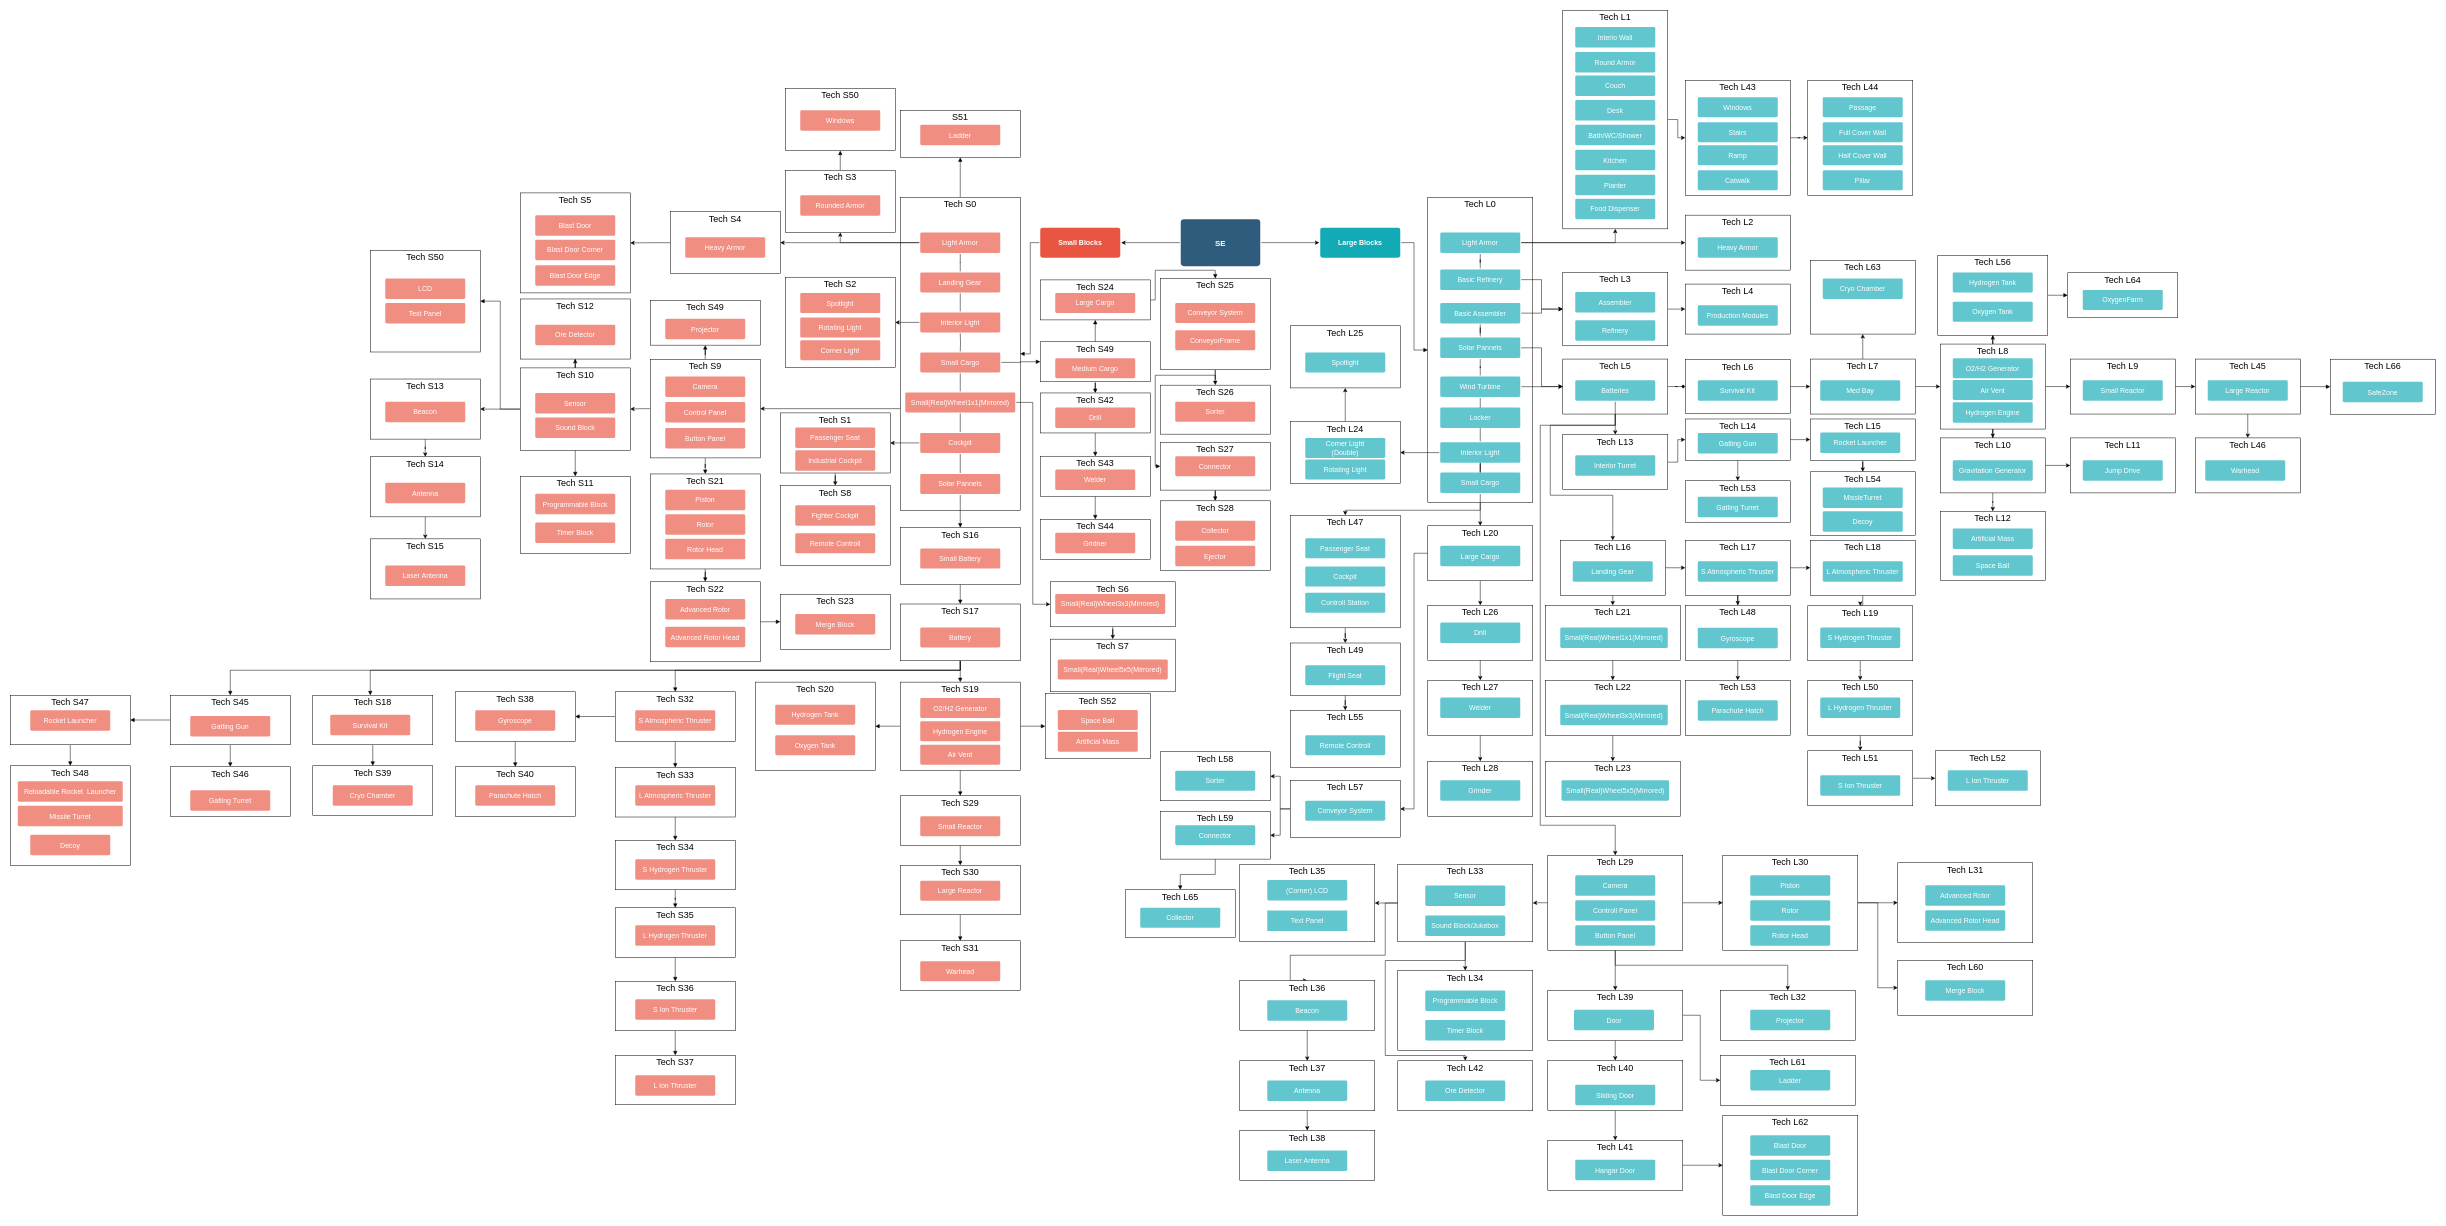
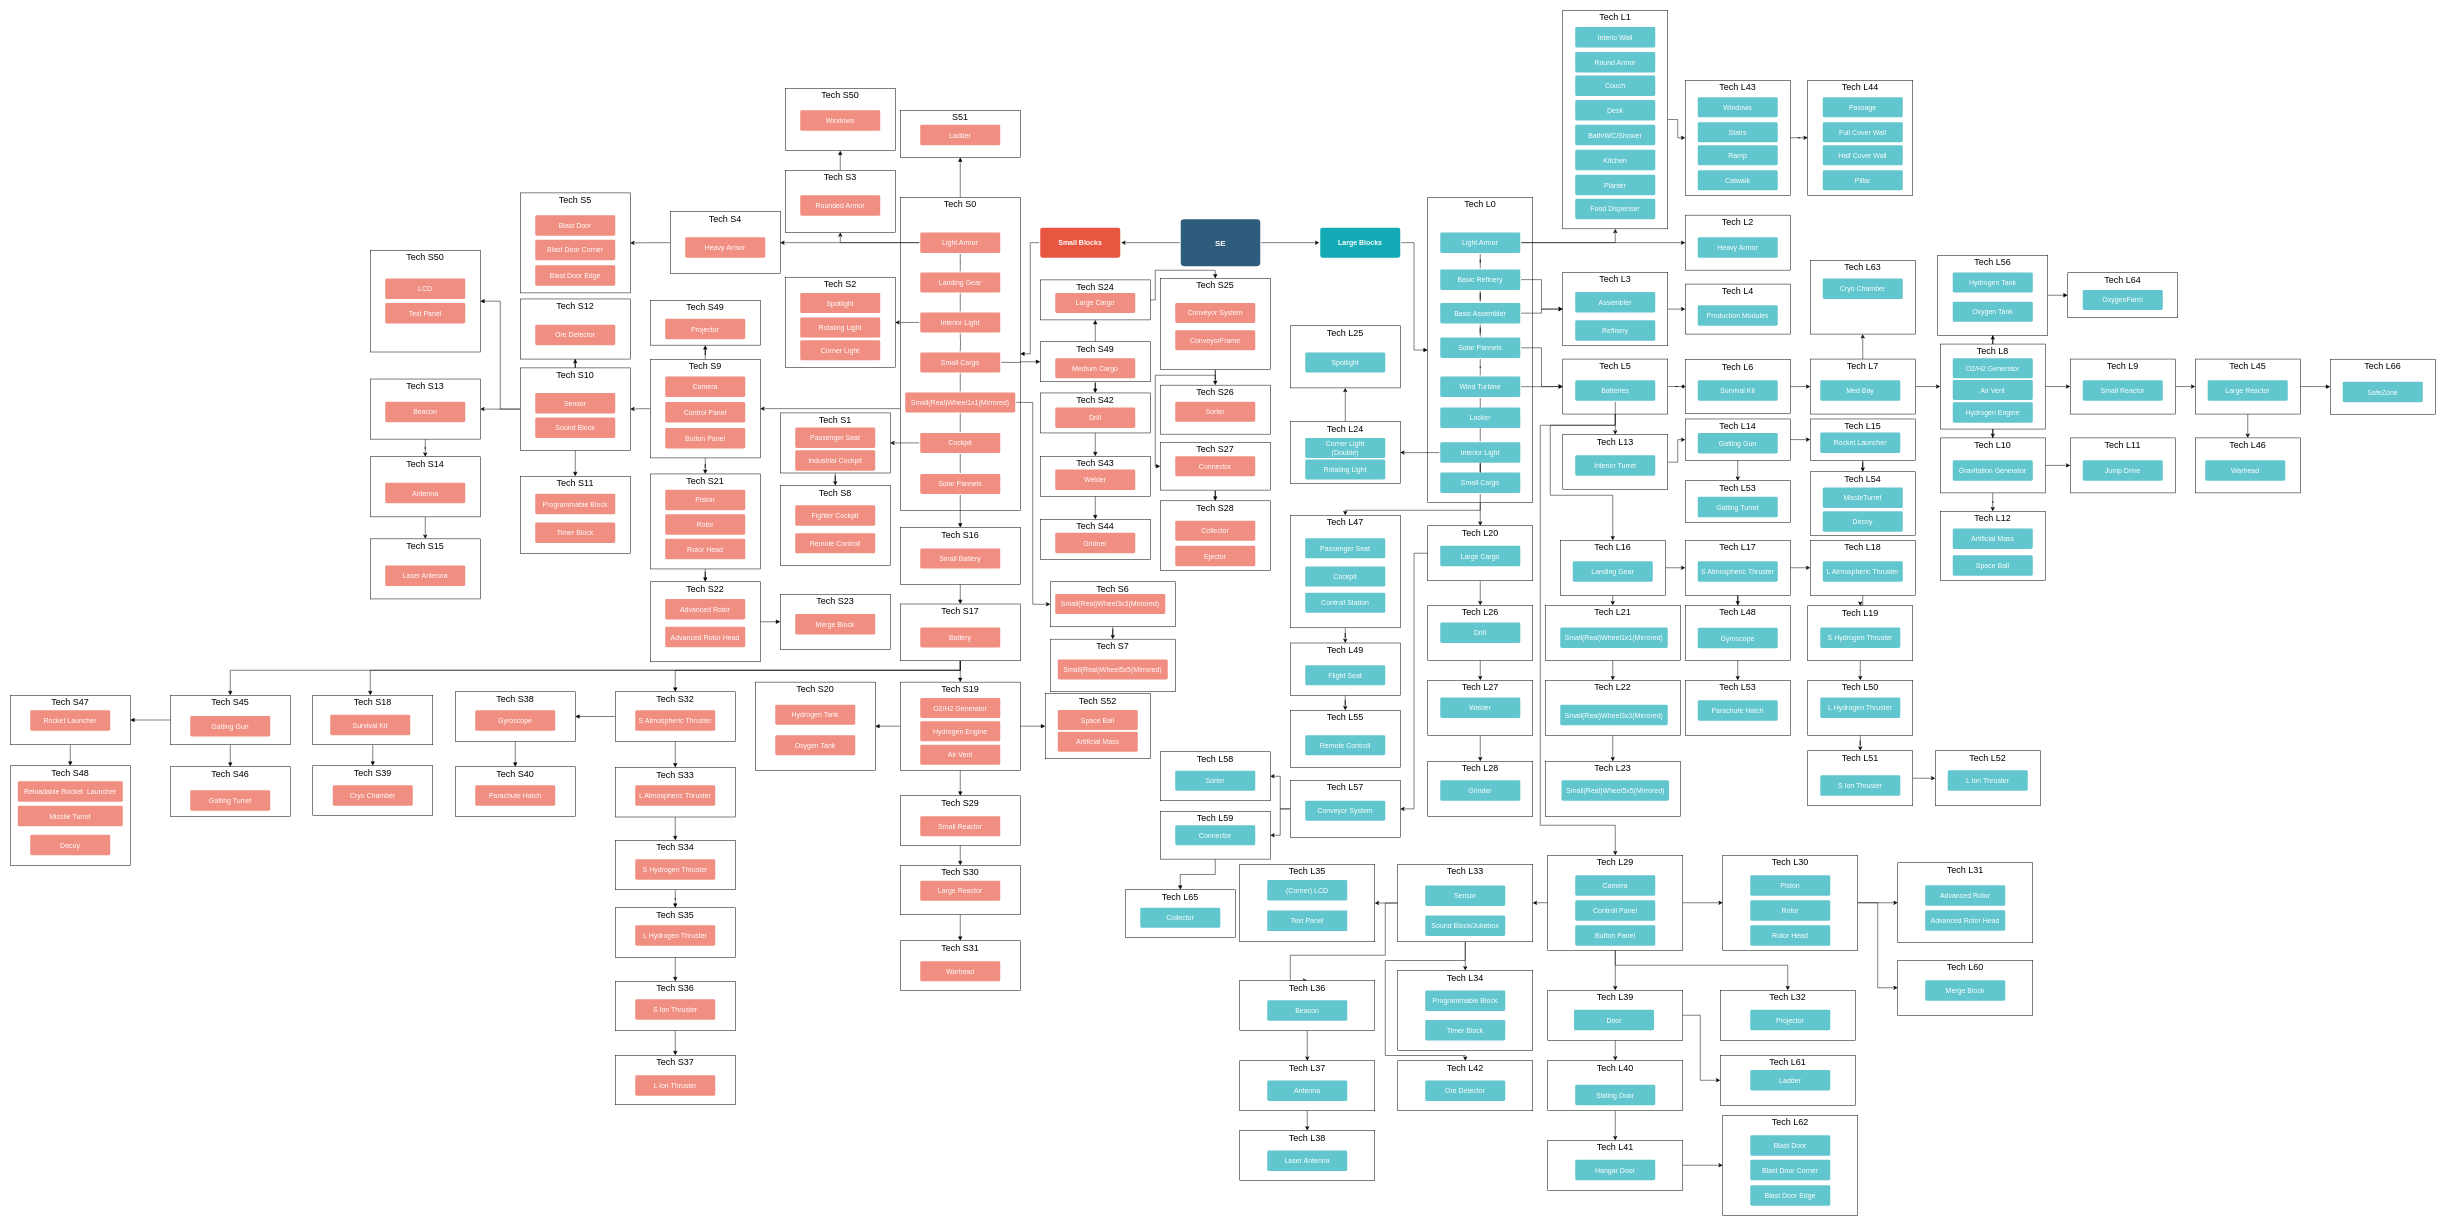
+ <mxCell id="192" style="edgeStyle=orthogonalEdgeStyle;rounded=0;orthogonalLoop=1;jettySize=auto;html=1;endArrow=none;endFill=0;" parent="1" source="194" target="197" edge="1"><mxGeometry relative="1" as="geometry" /></mxCell>
